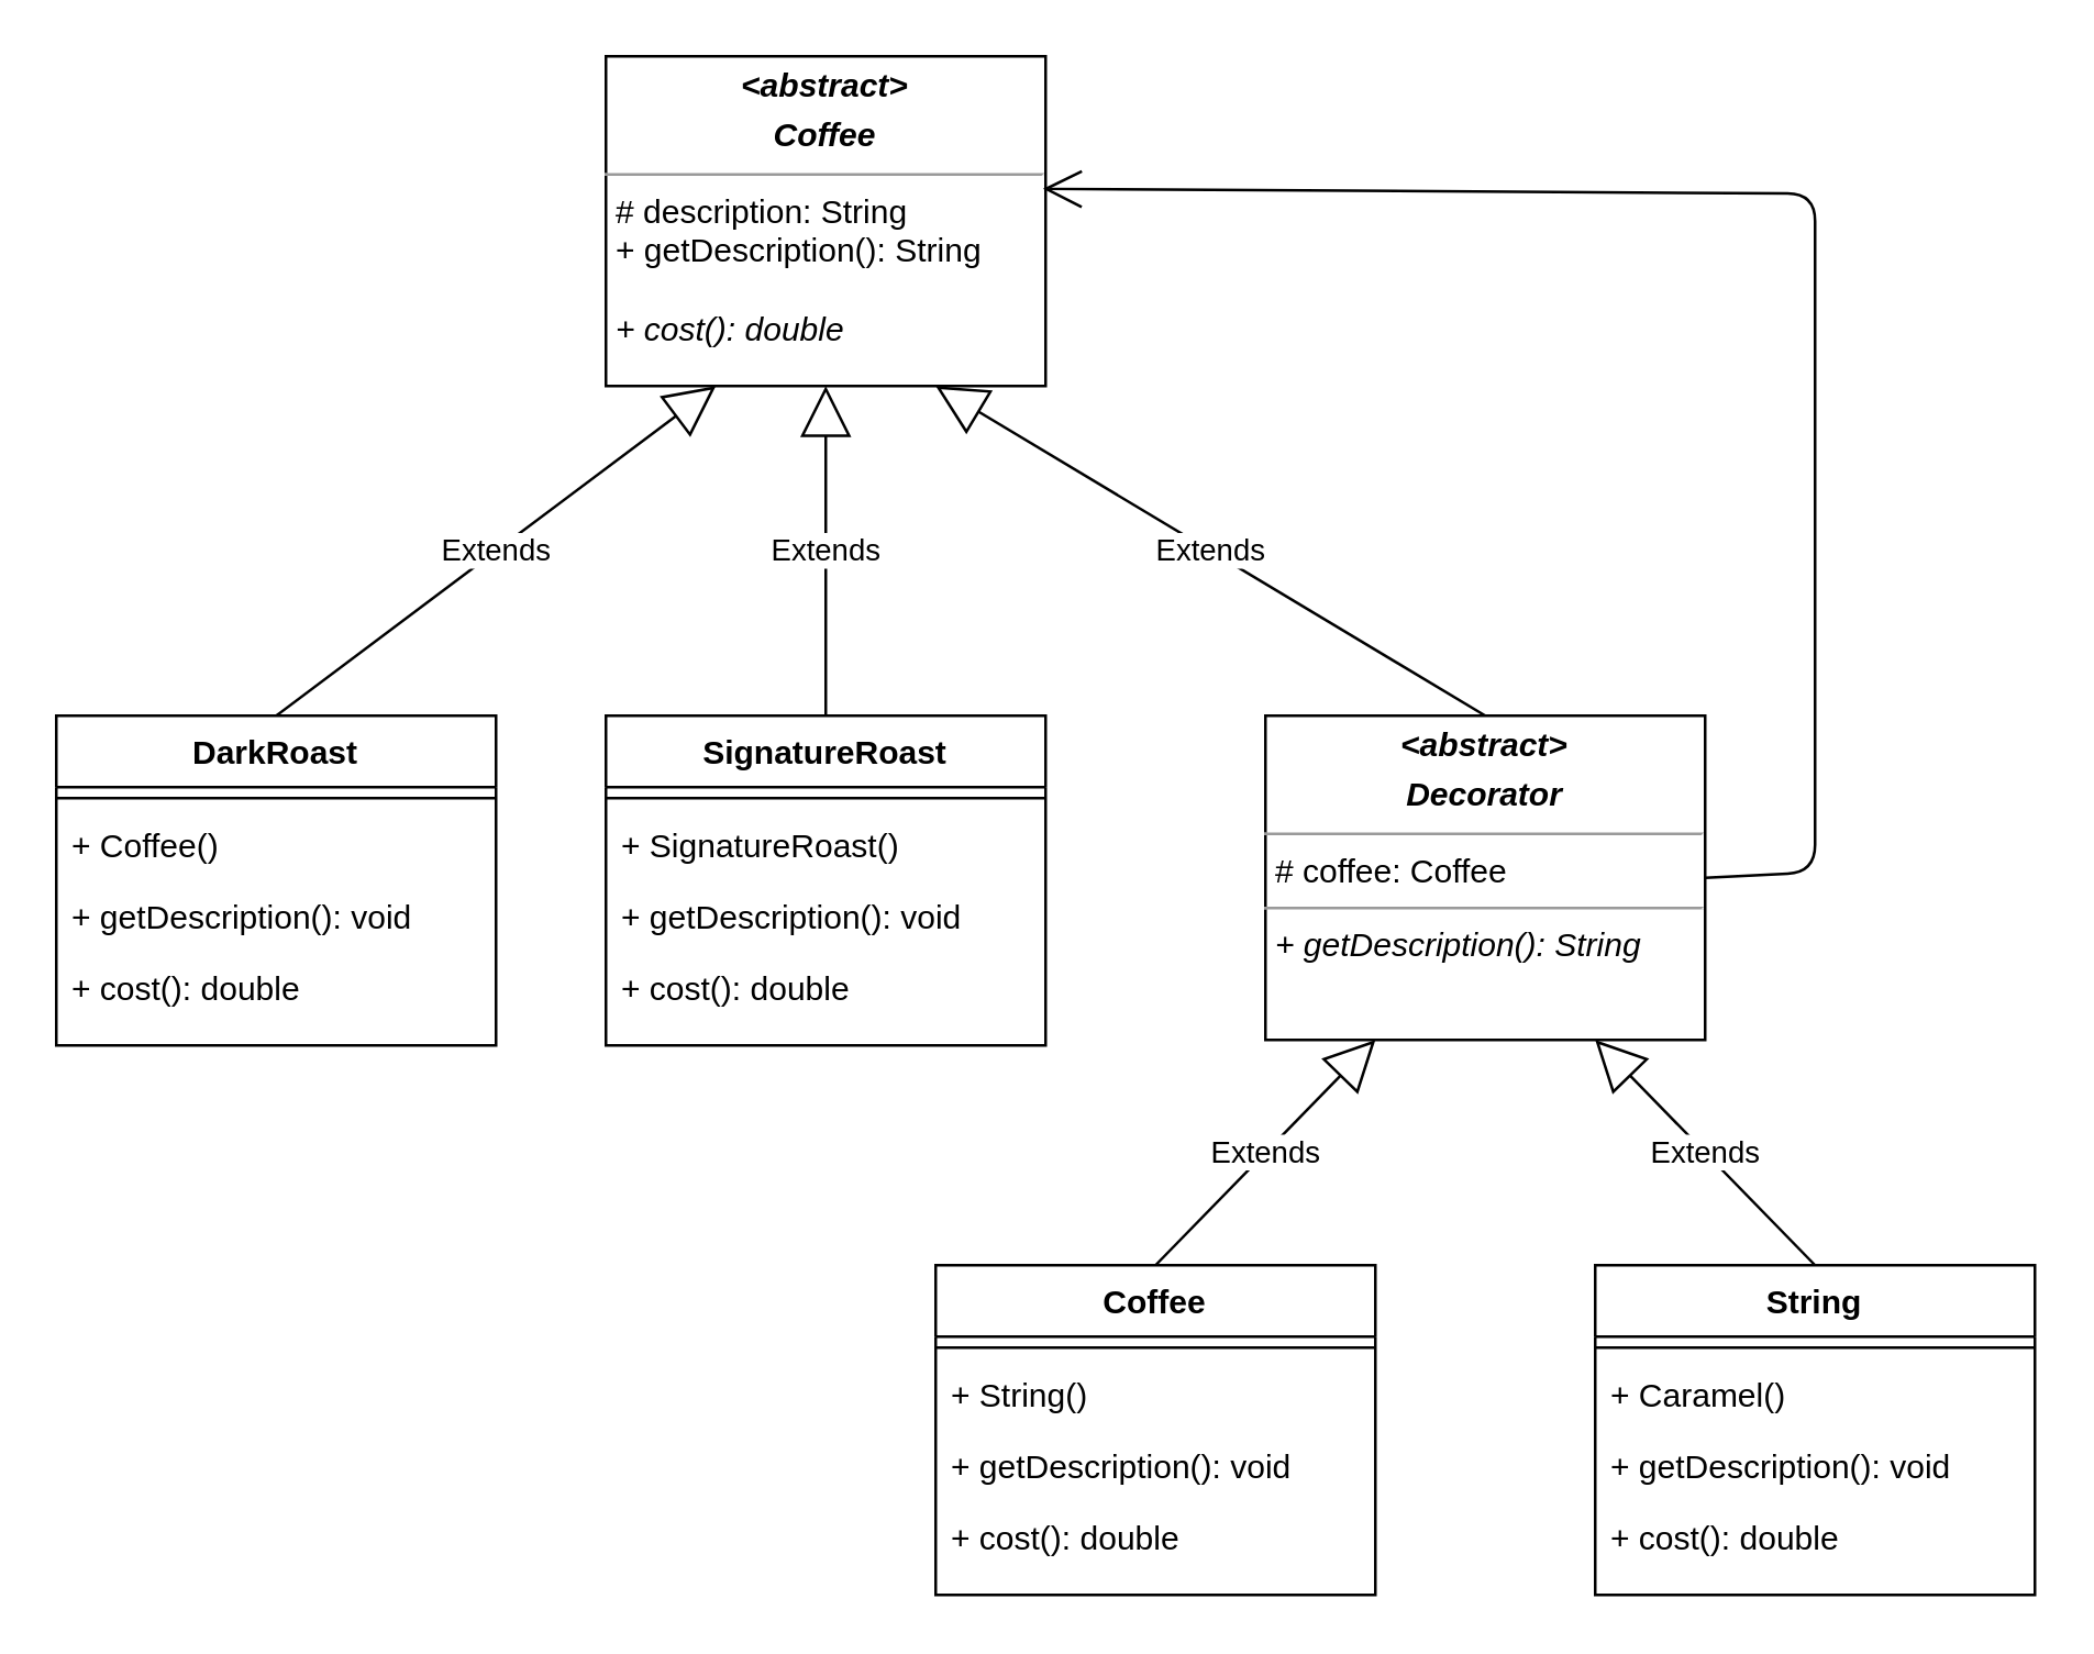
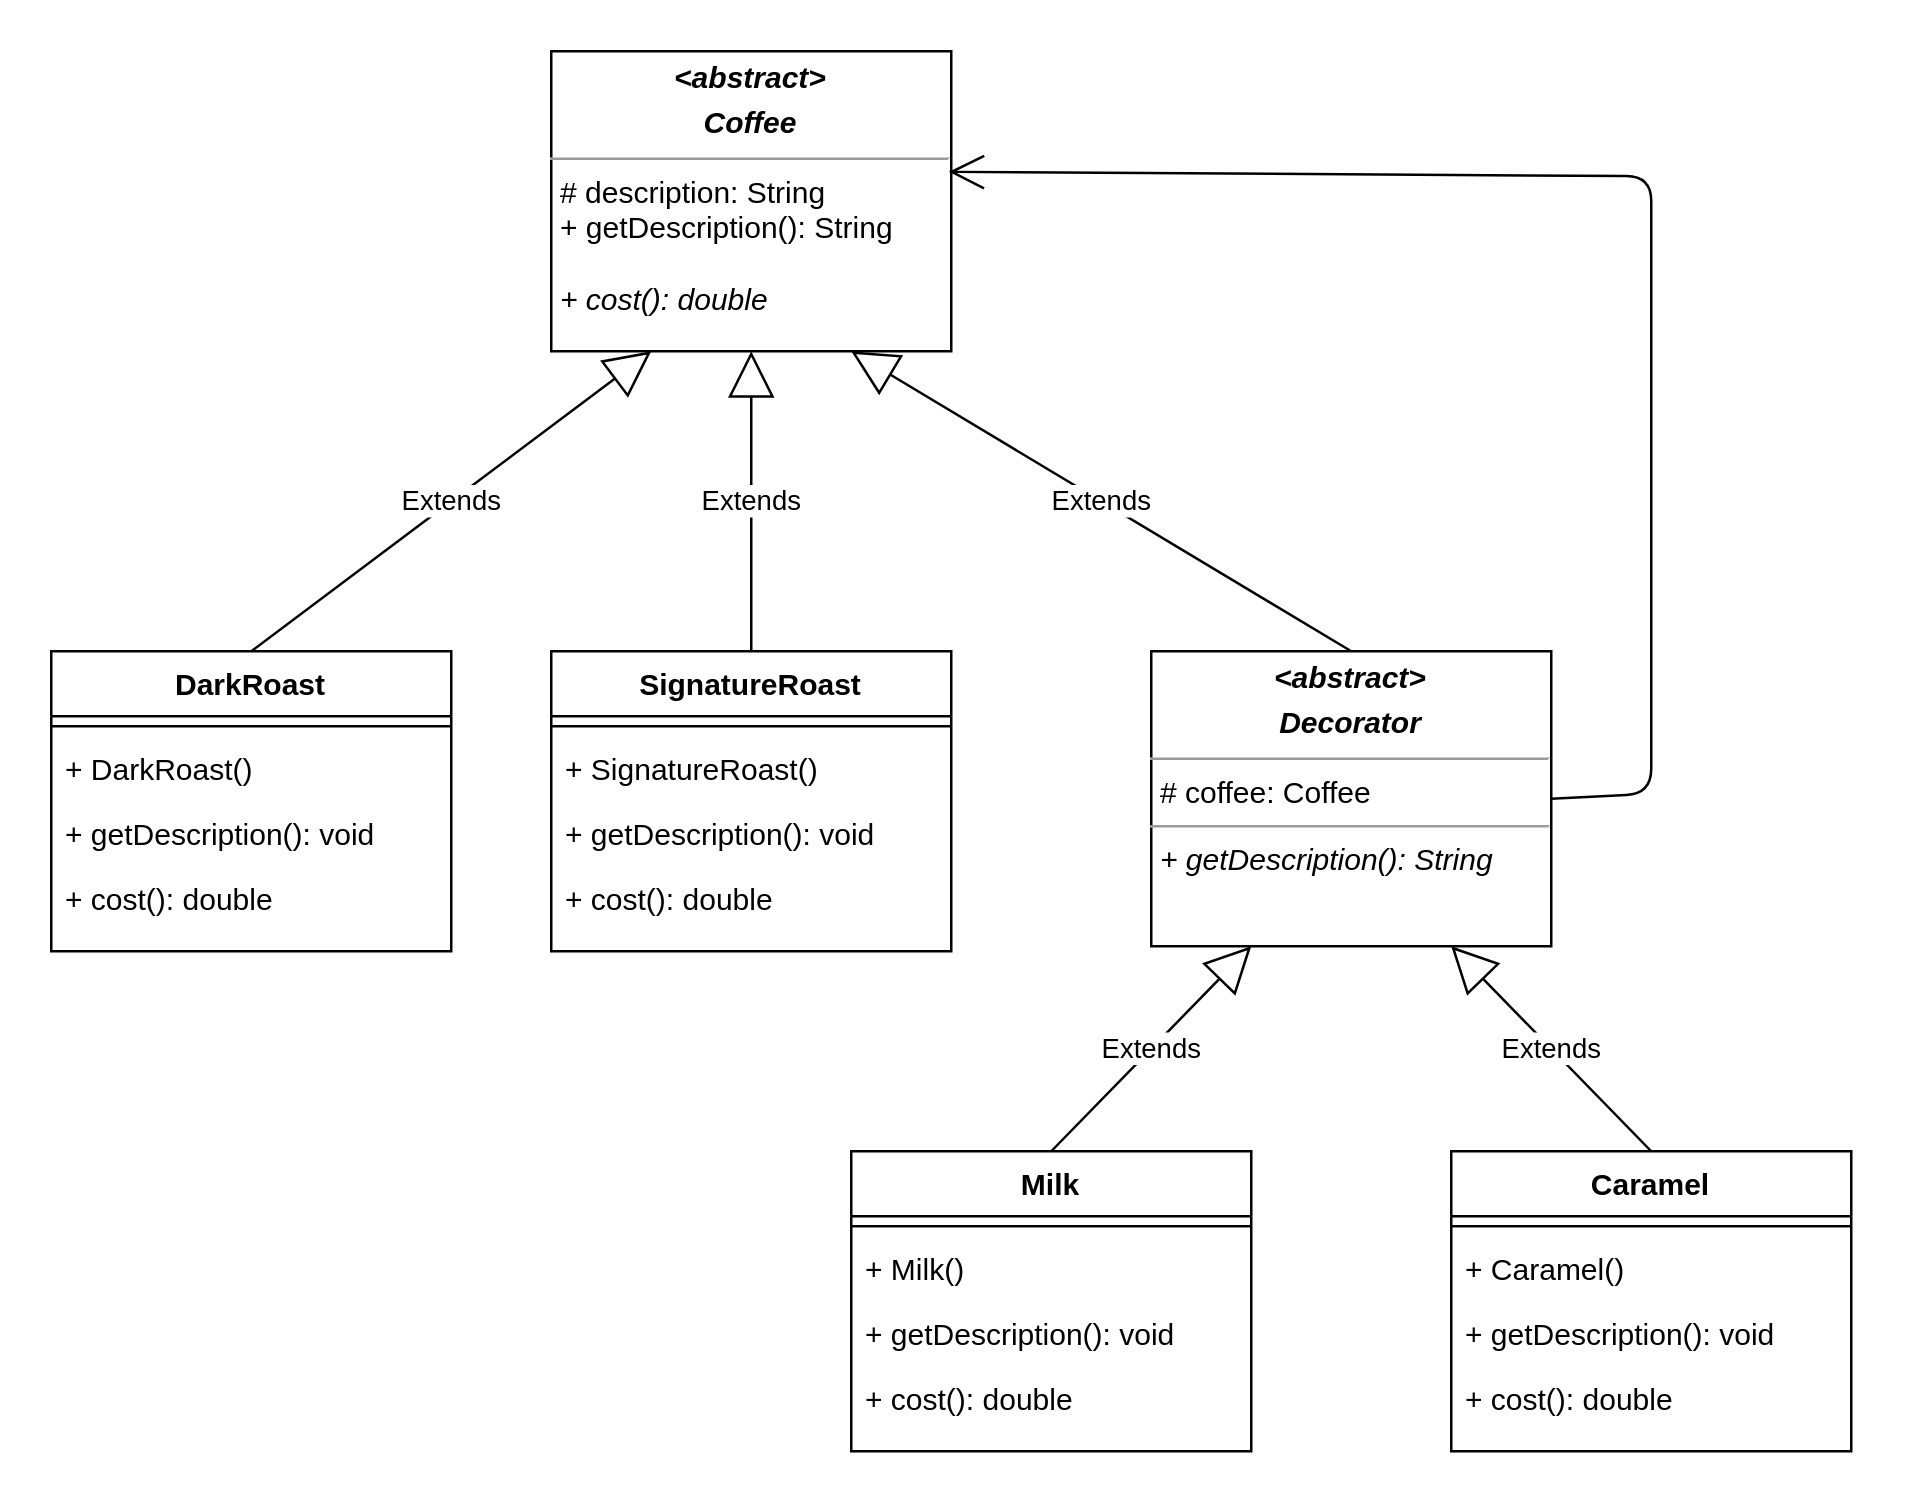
- <mxCell id="11" value="+ Coffee()" style="text;strokeColor=none;fillColor=none;align=left;verticalAlign=top;spacingLeft=4;spacingRight=4;overflow=hidden;rotatable=0;points=[[0,0.5],[1,0.5]];portConstraint=eastwest;" vertex="1" parent="9"><mxGeometry y="34" width="160" height="26" as="geometry" /></mxCell>
+ <mxCell id="11" value="+ DarkRoast()" style="text;strokeColor=none;fillColor=none;align=left;verticalAlign=top;spacingLeft=4;spacingRight=4;overflow=hidden;rotatable=0;points=[[0,0.5],[1,0.5]];portConstraint=eastwest;" vertex="1" parent="9"><mxGeometry y="34" width="160" height="26" as="geometry" /></mxCell>
- <mxCell id="20" value="Coffee" style="swimlane;fontStyle=1;align=center;verticalAlign=top;childLayout=stackLayout;horizontal=1;startSize=26;horizontalStack=0;resizeParent=1;resizeParentMax=0;resizeLast=0;collapsible=1;marginBottom=0;" vertex="1" parent="1"><mxGeometry x="340" y="460" width="160" height="120" as="geometry" /></mxCell>
+ <mxCell id="20" value="Milk" style="swimlane;fontStyle=1;align=center;verticalAlign=top;childLayout=stackLayout;horizontal=1;startSize=26;horizontalStack=0;resizeParent=1;resizeParentMax=0;resizeLast=0;collapsible=1;marginBottom=0;" vertex="1" parent="1"><mxGeometry x="340" y="460" width="160" height="120" as="geometry" /></mxCell>
- <mxCell id="25" value="String" style="swimlane;fontStyle=1;align=center;verticalAlign=top;childLayout=stackLayout;horizontal=1;startSize=26;horizontalStack=0;resizeParent=1;resizeParentMax=0;resizeLast=0;collapsible=1;marginBottom=0;" vertex="1" parent="1"><mxGeometry x="580" y="460" width="160" height="120" as="geometry" /></mxCell>
+ <mxCell id="25" value="Caramel" style="swimlane;fontStyle=1;align=center;verticalAlign=top;childLayout=stackLayout;horizontal=1;startSize=26;horizontalStack=0;resizeParent=1;resizeParentMax=0;resizeLast=0;collapsible=1;marginBottom=0;" vertex="1" parent="1"><mxGeometry x="580" y="460" width="160" height="120" as="geometry" /></mxCell>
- <mxCell id="22" value="+ String()" style="text;strokeColor=none;fillColor=none;align=left;verticalAlign=top;spacingLeft=4;spacingRight=4;overflow=hidden;rotatable=0;points=[[0,0.5],[1,0.5]];portConstraint=eastwest;" vertex="1" parent="20"><mxGeometry y="34" width="160" height="26" as="geometry" /></mxCell>
+ <mxCell id="22" value="+ Milk()" style="text;strokeColor=none;fillColor=none;align=left;verticalAlign=top;spacingLeft=4;spacingRight=4;overflow=hidden;rotatable=0;points=[[0,0.5],[1,0.5]];portConstraint=eastwest;" vertex="1" parent="20"><mxGeometry y="34" width="160" height="26" as="geometry" /></mxCell>
